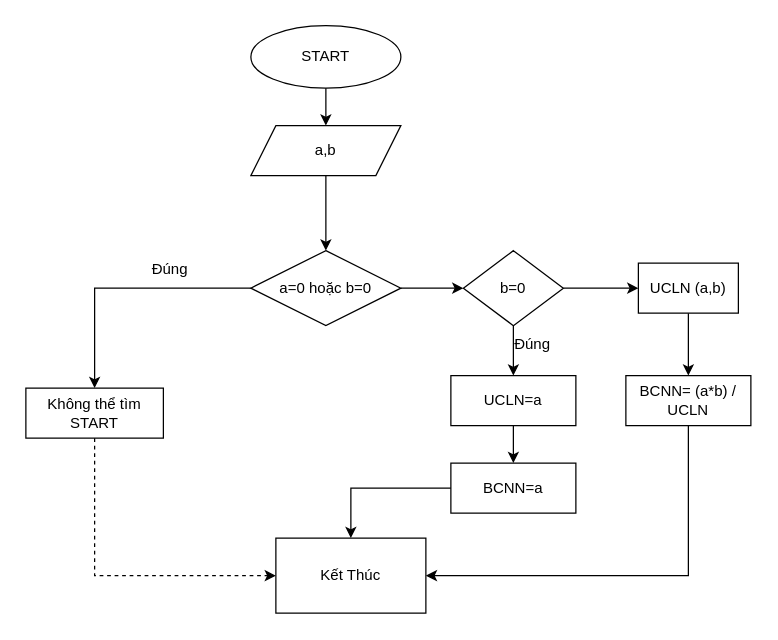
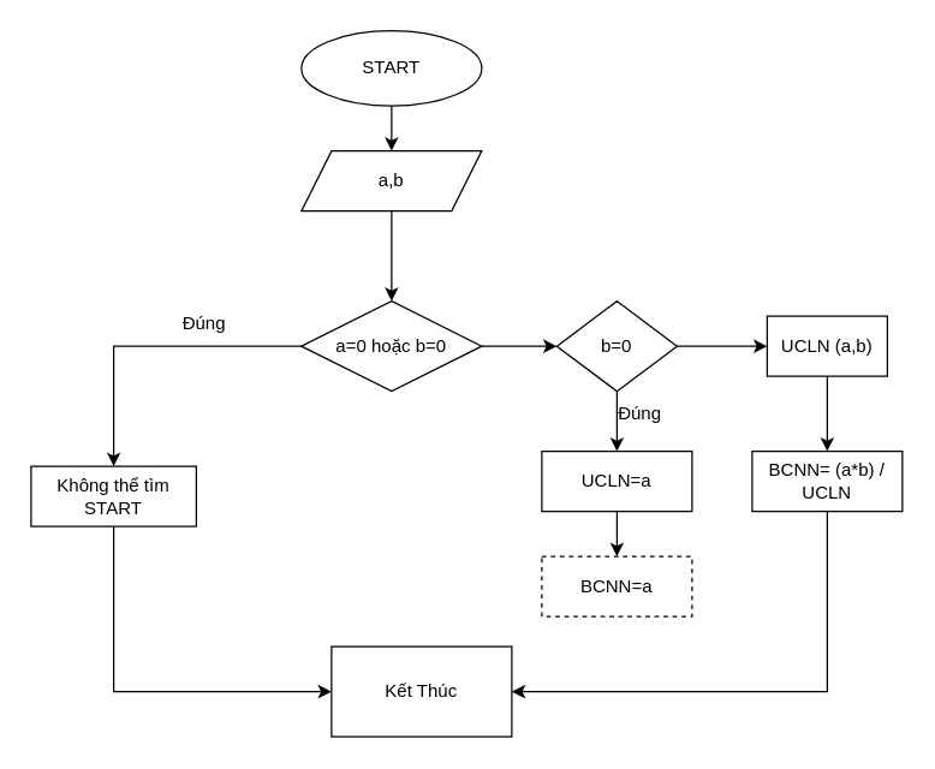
- <mxCell id="17" value="" style="endArrow=classic;html=1;rounded=0;exitX=0;exitY=0.5;exitDx=0;exitDy=0;entryX=0.5;entryY=0;entryDx=0;entryDy=0;" edge="1" parent="1" source="16" target="9"><mxGeometry width="50" height="50" relative="1" as="geometry"><mxPoint x="470" y="420" as="sourcePoint" /><mxPoint x="350" y="460" as="targetPoint" /><Array as="points"><mxPoint x="280" y="390" /></Array></mxGeometry></mxCell>
- <mxCell id="16" value="BCNN=a" style="rounded=0;whiteSpace=wrap;html=1;" vertex="1" parent="1"><mxGeometry x="360" y="370" width="100" height="40" as="geometry" /></mxCell>
+ <mxCell id="16" value="BCNN=a" style="rounded=0;whiteSpace=wrap;html=1;dashed=1;" vertex="1" parent="1"><mxGeometry x="360" y="370" width="100" height="40" as="geometry" /></mxCell>
- <mxCell id="18" value="" style="endArrow=classic;html=1;rounded=0;entryX=0;entryY=0.5;entryDx=0;entryDy=0;exitX=0.5;exitY=1;exitDx=0;exitDy=0;dashed=1;" edge="1" parent="1" source="8" target="9"><mxGeometry width="50" height="50" relative="1" as="geometry"><mxPoint x="60" y="410" as="sourcePoint" /><mxPoint x="110" y="360" as="targetPoint" /><Array as="points"><mxPoint x="75" y="460" /></Array></mxGeometry></mxCell>
+ <mxCell id="18" value="" style="endArrow=classic;html=1;rounded=0;entryX=0;entryY=0.5;entryDx=0;entryDy=0;exitX=0.5;exitY=1;exitDx=0;exitDy=0;" edge="1" parent="1" source="8" target="9"><mxGeometry width="50" height="50" relative="1" as="geometry"><mxPoint x="60" y="410" as="sourcePoint" /><mxPoint x="110" y="360" as="targetPoint" /><Array as="points"><mxPoint x="75" y="460" /></Array></mxGeometry></mxCell>
